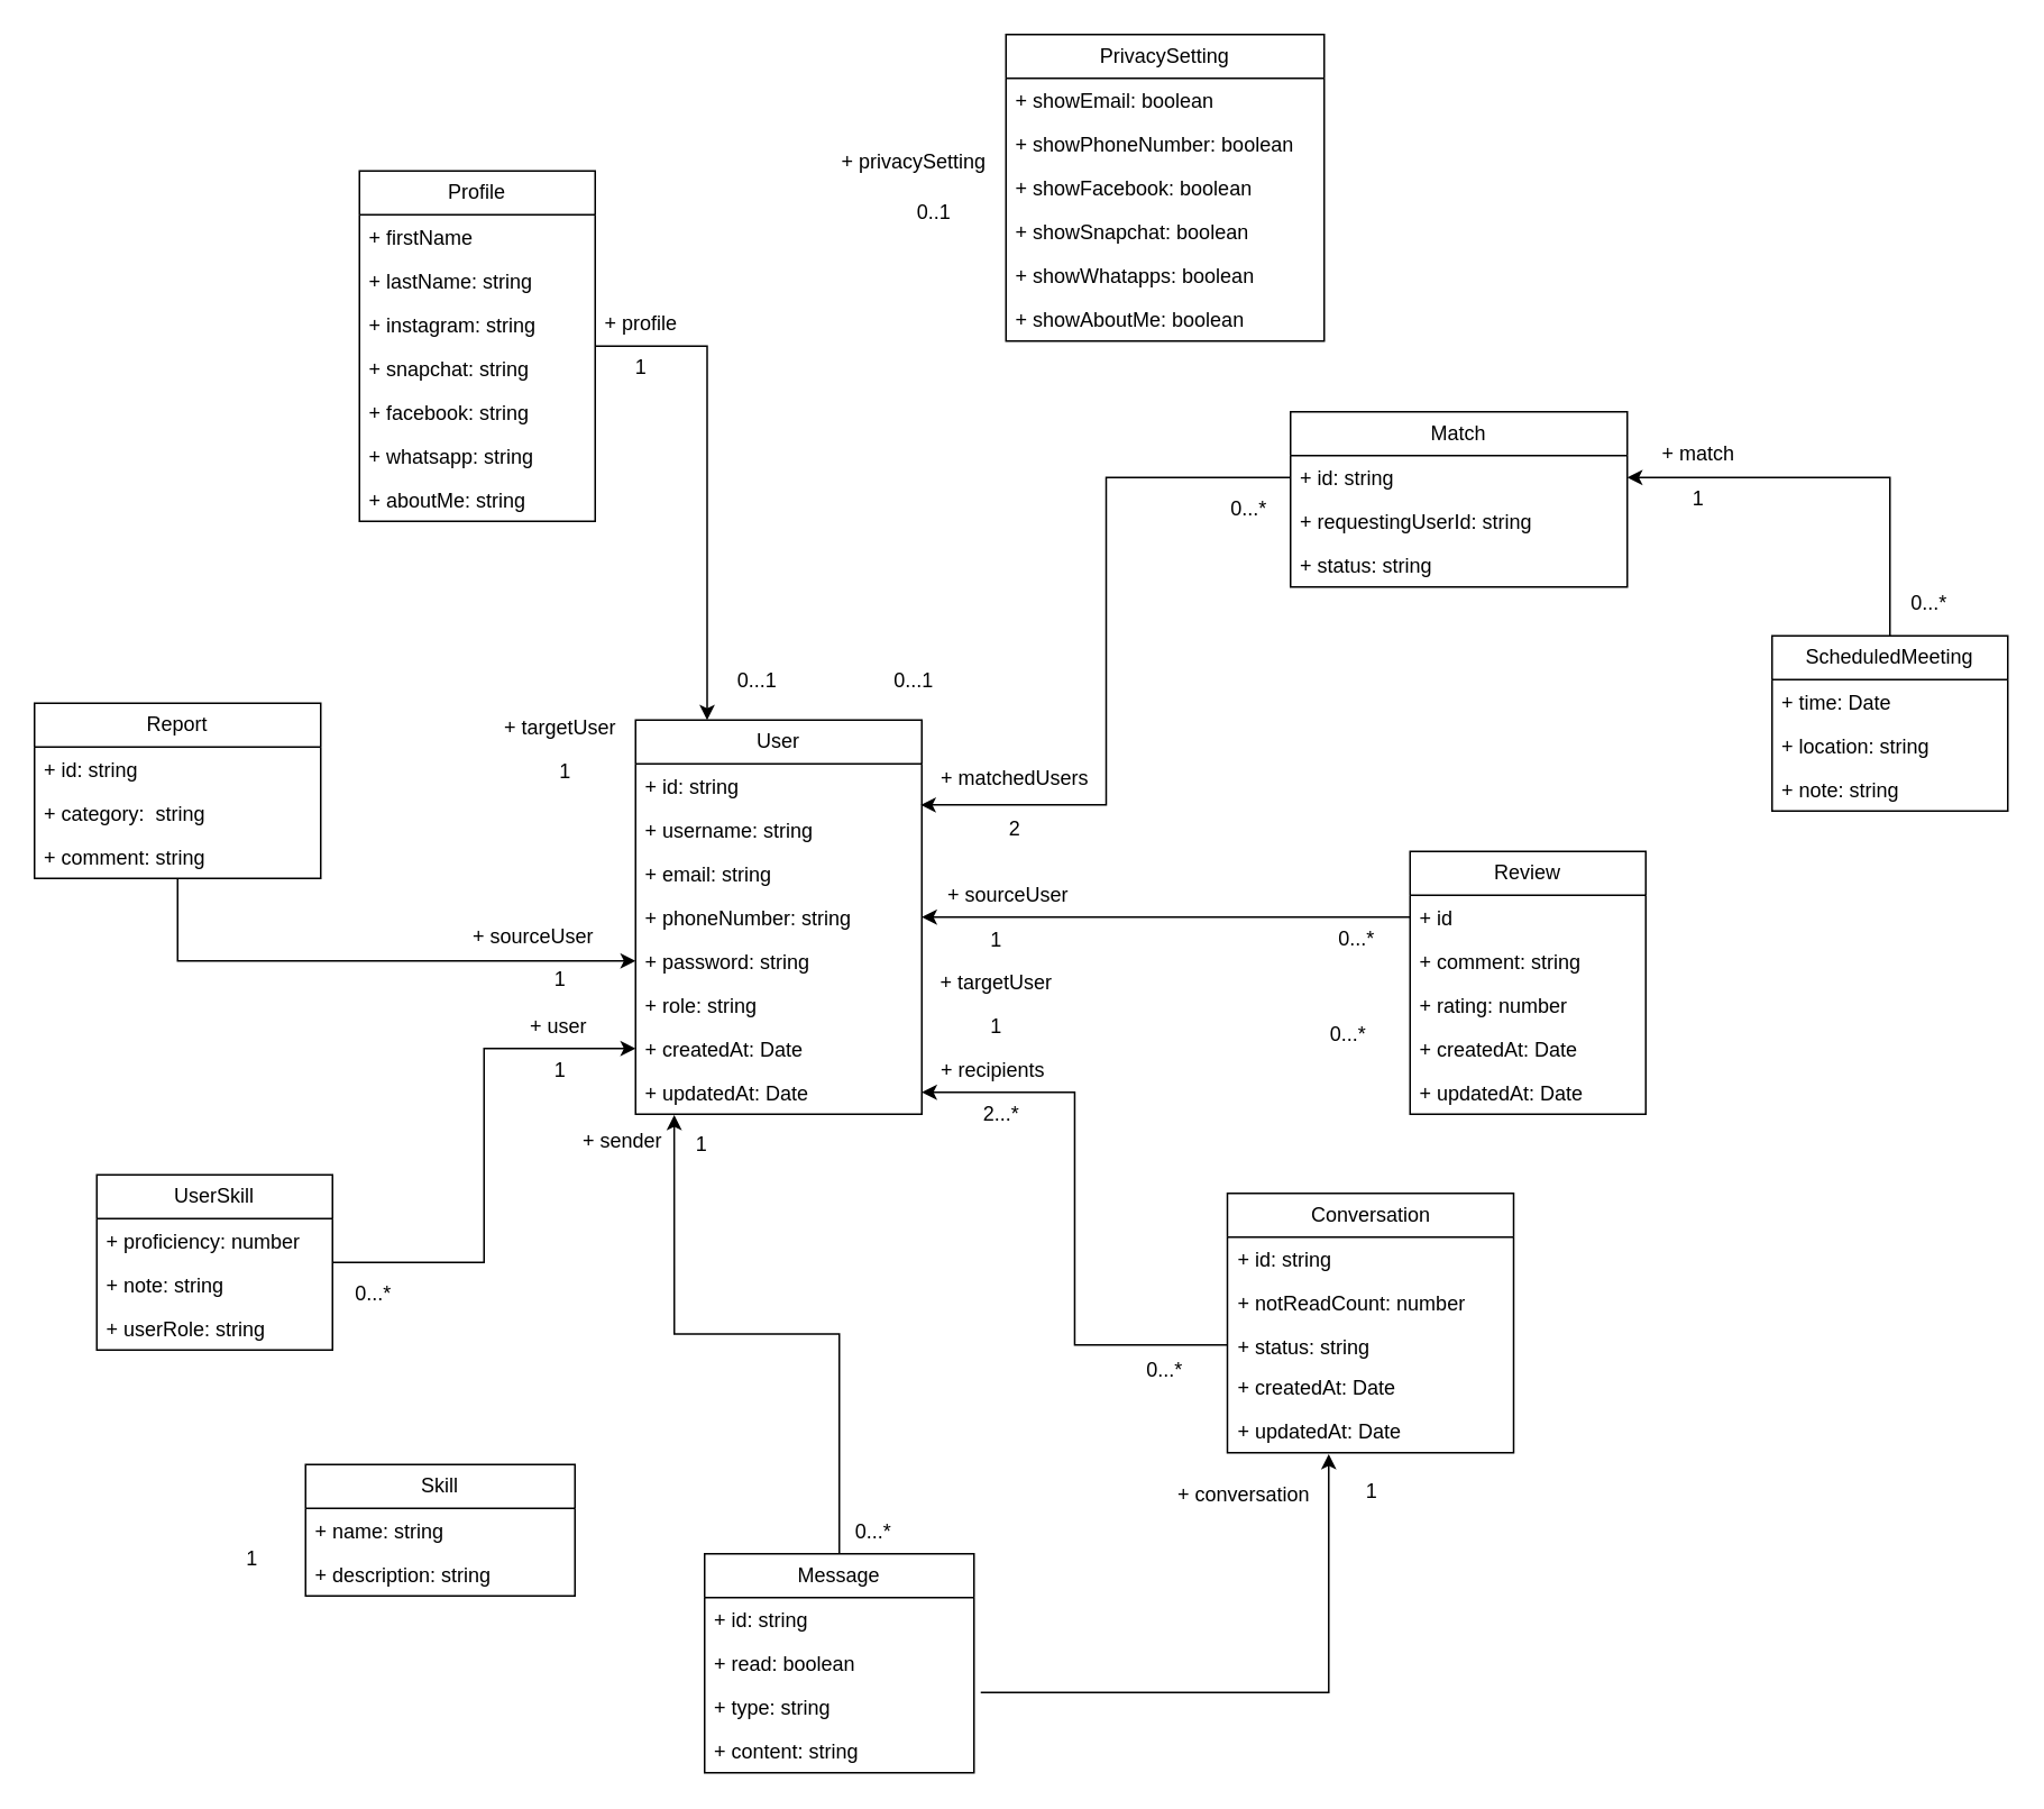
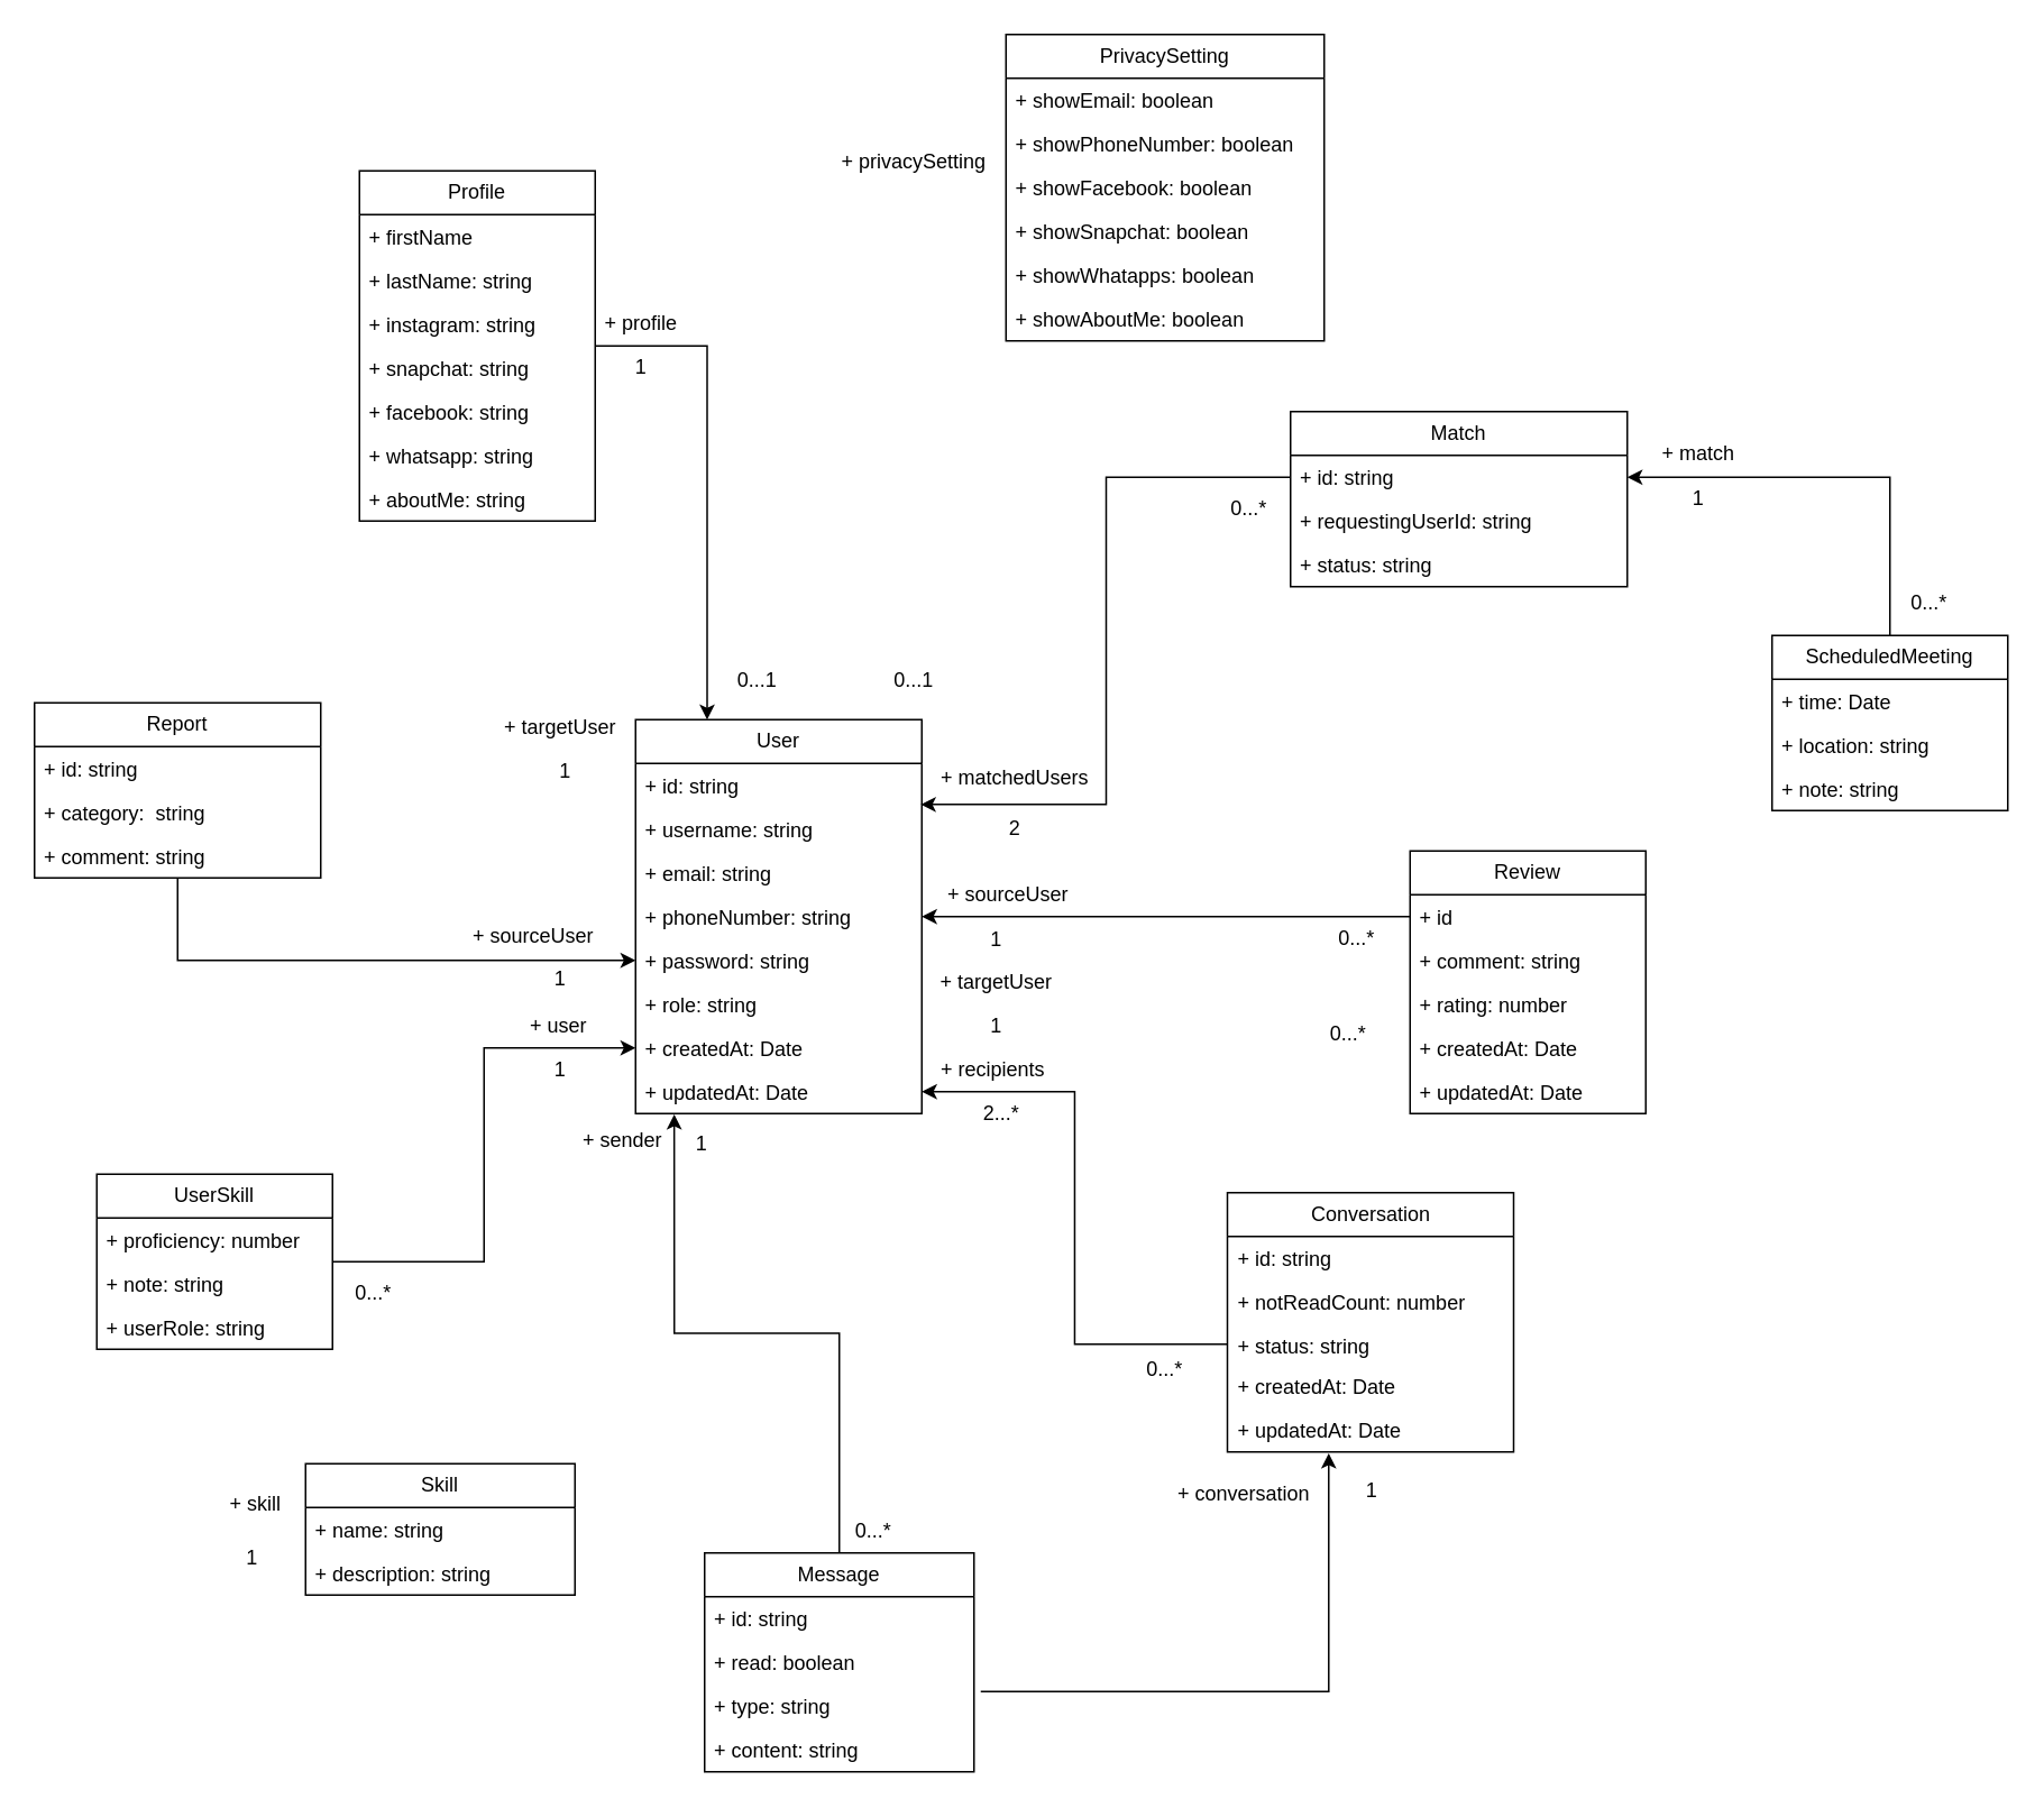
- <mxCell id="62" value="0..1" style="text;html=1;align=center;verticalAlign=middle;resizable=0;points=[];autosize=1;strokeColor=none;fillColor=none;" vertex="1" parent="1"><mxGeometry x="534" y="111" width="40" height="30" as="geometry" /></mxCell>
+ <mxCell id="103" value="+ skill" style="text;html=1;align=center;verticalAlign=middle;resizable=0;points=[];autosize=1;strokeColor=none;fillColor=none;" vertex="1" parent="1"><mxGeometry x="127" y="880" width="48" height="26" as="geometry" /></mxCell>
